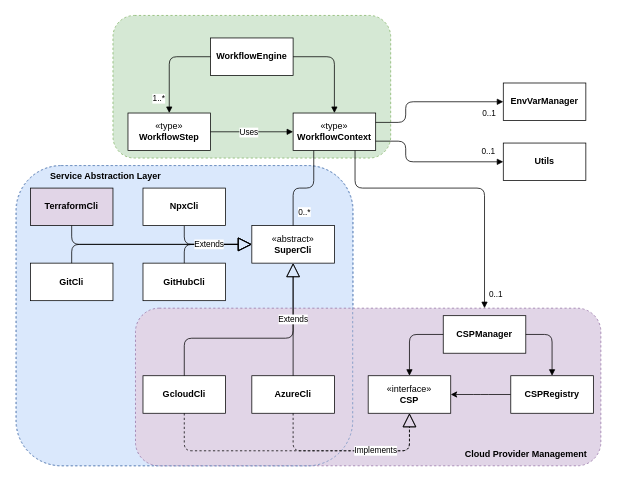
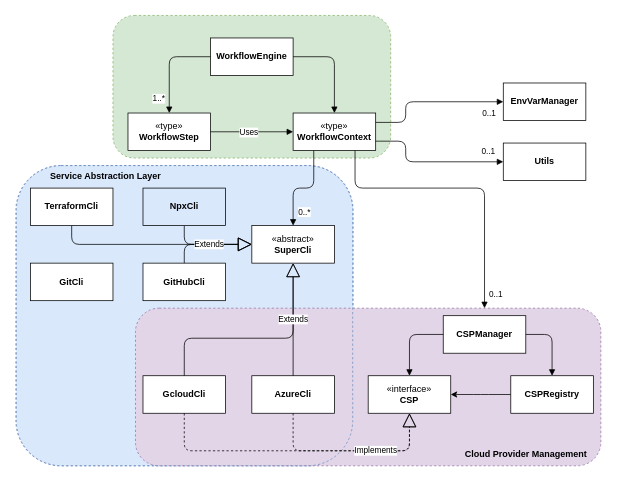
- <mxCell id="21" value="&lt;b&gt;TerraformCli&lt;/b&gt;" style="html=1;whiteSpace=wrap;fillColor=#e1d5e7;" vertex="1" parent="1"><mxGeometry x="40" y="250" width="110" height="50" as="geometry" /></mxCell>
+ <mxCell id="21" value="&lt;b&gt;TerraformCli&lt;/b&gt;" style="html=1;whiteSpace=wrap;" vertex="1" parent="1"><mxGeometry x="40" y="250" width="110" height="50" as="geometry" /></mxCell>
- <mxCell id="27" value="&lt;b&gt;NpxCli&lt;/b&gt;" style="html=1;whiteSpace=wrap;" vertex="1" parent="1"><mxGeometry x="190" y="250" width="110" height="50" as="geometry" /></mxCell>
+ <mxCell id="27" value="&lt;b&gt;NpxCli&lt;/b&gt;" style="html=1;whiteSpace=wrap;fillColor=#dae8fc;" vertex="1" parent="1"><mxGeometry x="190" y="250" width="110" height="50" as="geometry" /></mxCell>
- <mxCell id="39" value="&lt;div&gt;&lt;br&gt;&lt;/div&gt;" style="endArrow=none;endFill=1;html=1;edgeStyle=orthogonalEdgeStyle;align=left;verticalAlign=top;exitX=0.25;exitY=1;exitDx=0;exitDy=0;entryX=0.5;entryY=0;entryDx=0;entryDy=0;" edge="1" parent="1" source="9" target="14"><mxGeometry x="-0.273" y="-5" relative="1" as="geometry"><mxPoint x="555" y="300" as="sourcePoint" /><mxPoint x="500" y="375" as="targetPoint" /><mxPoint as="offset" /></mxGeometry></mxCell>
+ <mxCell id="39" value="&lt;div&gt;&lt;br&gt;&lt;/div&gt;" style="endArrow=block;endFill=1;html=1;edgeStyle=orthogonalEdgeStyle;align=left;verticalAlign=top;exitX=0.25;exitY=1;exitDx=0;exitDy=0;entryX=0.5;entryY=0;entryDx=0;entryDy=0;" edge="1" parent="1" source="9" target="14"><mxGeometry x="-0.273" y="-5" relative="1" as="geometry"><mxPoint x="555" y="300" as="sourcePoint" /><mxPoint x="500" y="375" as="targetPoint" /><mxPoint as="offset" /></mxGeometry></mxCell>
- <mxCell id="29" value="" style="endArrow=block;endSize=16;endFill=0;html=1;exitX=0.5;exitY=0;exitDx=0;exitDy=0;entryX=0;entryY=0.5;entryDx=0;entryDy=0;" edge="1" parent="1" source="22" target="14"><mxGeometry width="160" relative="1" as="geometry"><mxPoint x="105" y="310" as="sourcePoint" /><mxPoint x="345" y="335" as="targetPoint" /><Array as="points"><mxPoint x="95" y="325" /></Array></mxGeometry></mxCell>
